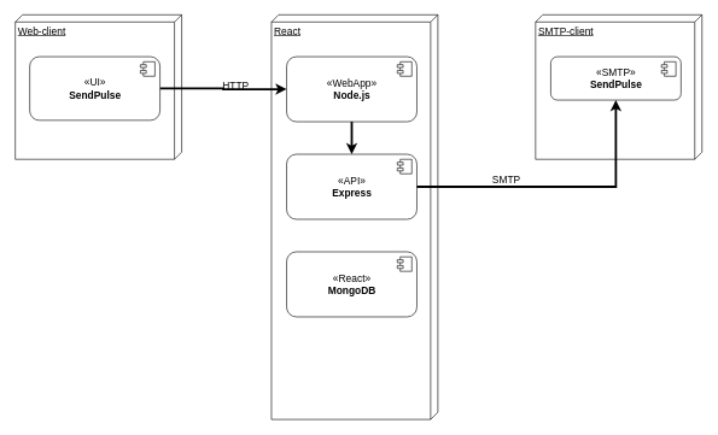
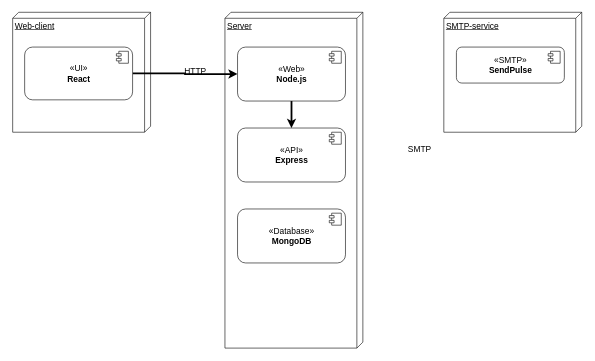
- <mxCell id="2" value="React" style="verticalAlign=top;align=left;spacingTop=8;spacingLeft=2;spacingRight=12;shape=cube;size=10;direction=south;fontStyle=4;html=1;rounded=1;fontFamily=Helvetica;fontSize=14;fontColor=#000000;" vertex="1" parent="1"><mxGeometry x="374" y="20" width="230" height="560" as="geometry" /></mxCell>
+ <mxCell id="2" value="Server" style="verticalAlign=top;align=left;spacingTop=8;spacingLeft=2;spacingRight=12;shape=cube;size=10;direction=south;fontStyle=4;html=1;rounded=1;fontFamily=Helvetica;fontSize=14;fontColor=#000000;" vertex="1" parent="1"><mxGeometry x="374" y="20" width="230" height="560" as="geometry" /></mxCell>
- <mxCell id="14" value="SMTP-client" style="verticalAlign=top;align=left;spacingTop=8;spacingLeft=2;spacingRight=12;shape=cube;size=10;direction=south;fontStyle=4;html=1;rounded=1;fontFamily=Helvetica;fontSize=14;fontColor=#000000;" vertex="1" parent="1"><mxGeometry x="739" y="20" width="230" height="200" as="geometry" /></mxCell>
+ <mxCell id="14" value="SMTP-service" style="verticalAlign=top;align=left;spacingTop=8;spacingLeft=2;spacingRight=12;shape=cube;size=10;direction=south;fontStyle=4;html=1;rounded=1;fontFamily=Helvetica;fontSize=14;fontColor=#000000;" vertex="1" parent="1"><mxGeometry x="739" y="20" width="230" height="200" as="geometry" /></mxCell>
- <mxCell id="5" value="«UI»&lt;br&gt;&lt;b&gt;SendPulse&lt;/b&gt;" style="html=1;dropTarget=0;rounded=1;fontFamily=Helvetica;fontSize=14;fontColor=#000000;align=center;" vertex="1" parent="1"><mxGeometry x="40" y="78" width="180" height="88" as="geometry" /></mxCell>
+ <mxCell id="5" value="«UI»&lt;br&gt;&lt;b&gt;React&lt;/b&gt;" style="html=1;dropTarget=0;rounded=1;fontFamily=Helvetica;fontSize=14;fontColor=#000000;align=center;" vertex="1" parent="1"><mxGeometry x="40" y="78" width="180" height="88" as="geometry" /></mxCell>
- <mxCell id="8" value="«WebApp»&lt;br&gt;&lt;b&gt;Node.js&lt;/b&gt;" style="html=1;dropTarget=0;rounded=1;fontFamily=Helvetica;fontSize=14;fontColor=#000000;align=center;" vertex="1" parent="1"><mxGeometry x="395" y="78" width="180" height="90" as="geometry" /></mxCell>
+ <mxCell id="8" value="«Web»&lt;br&gt;&lt;b&gt;Node.js&lt;/b&gt;" style="html=1;dropTarget=0;rounded=1;fontFamily=Helvetica;fontSize=14;fontColor=#000000;align=center;" vertex="1" parent="1"><mxGeometry x="395" y="78" width="180" height="90" as="geometry" /></mxCell>
- <mxCell id="17" style="edgeStyle=orthogonalEdgeStyle;rounded=0;orthogonalLoop=1;jettySize=auto;html=1;entryX=0.5;entryY=1;entryDx=0;entryDy=0;fontFamily=Helvetica;fontSize=14;fontColor=#000000;strokeColor=default;strokeWidth=3;" edge="1" parent="1" source="12" target="15"><mxGeometry relative="1" as="geometry" /></mxCell>
- <mxCell id="10" value="«React»&lt;br&gt;&lt;b&gt;MongoDB&lt;/b&gt;" style="html=1;dropTarget=0;rounded=1;fontFamily=Helvetica;fontSize=14;fontColor=#000000;align=center;" vertex="1" parent="1"><mxGeometry x="395" y="348" width="180" height="90" as="geometry" /></mxCell>
+ <mxCell id="10" value="«Database»&lt;br&gt;&lt;b&gt;MongoDB&lt;/b&gt;" style="html=1;dropTarget=0;rounded=1;fontFamily=Helvetica;fontSize=14;fontColor=#000000;align=center;" vertex="1" parent="1"><mxGeometry x="395" y="348" width="180" height="90" as="geometry" /></mxCell>
